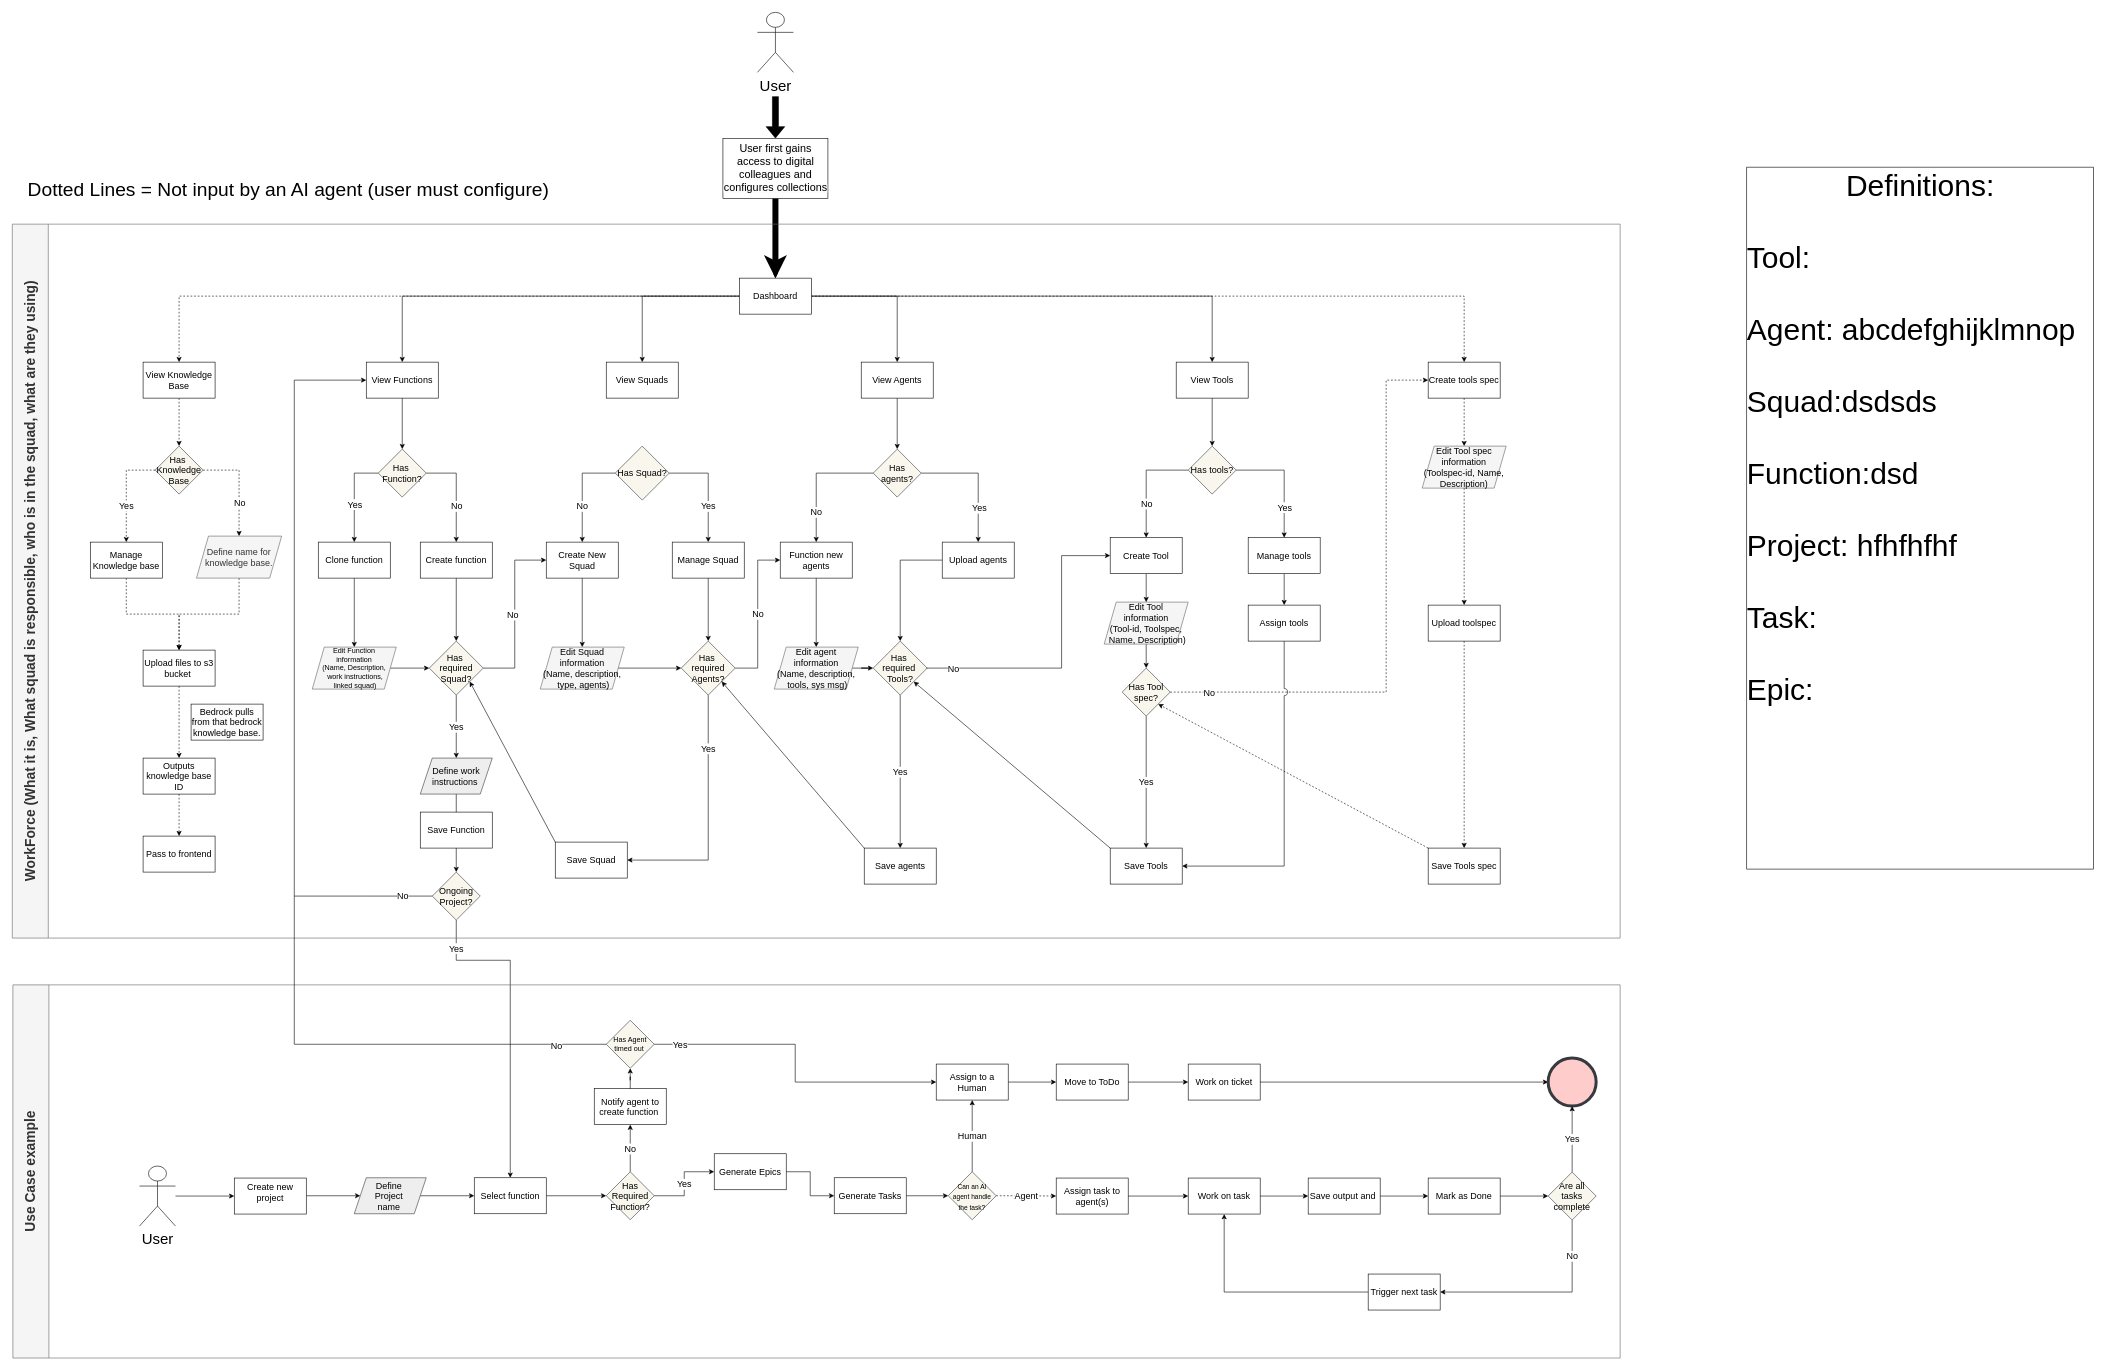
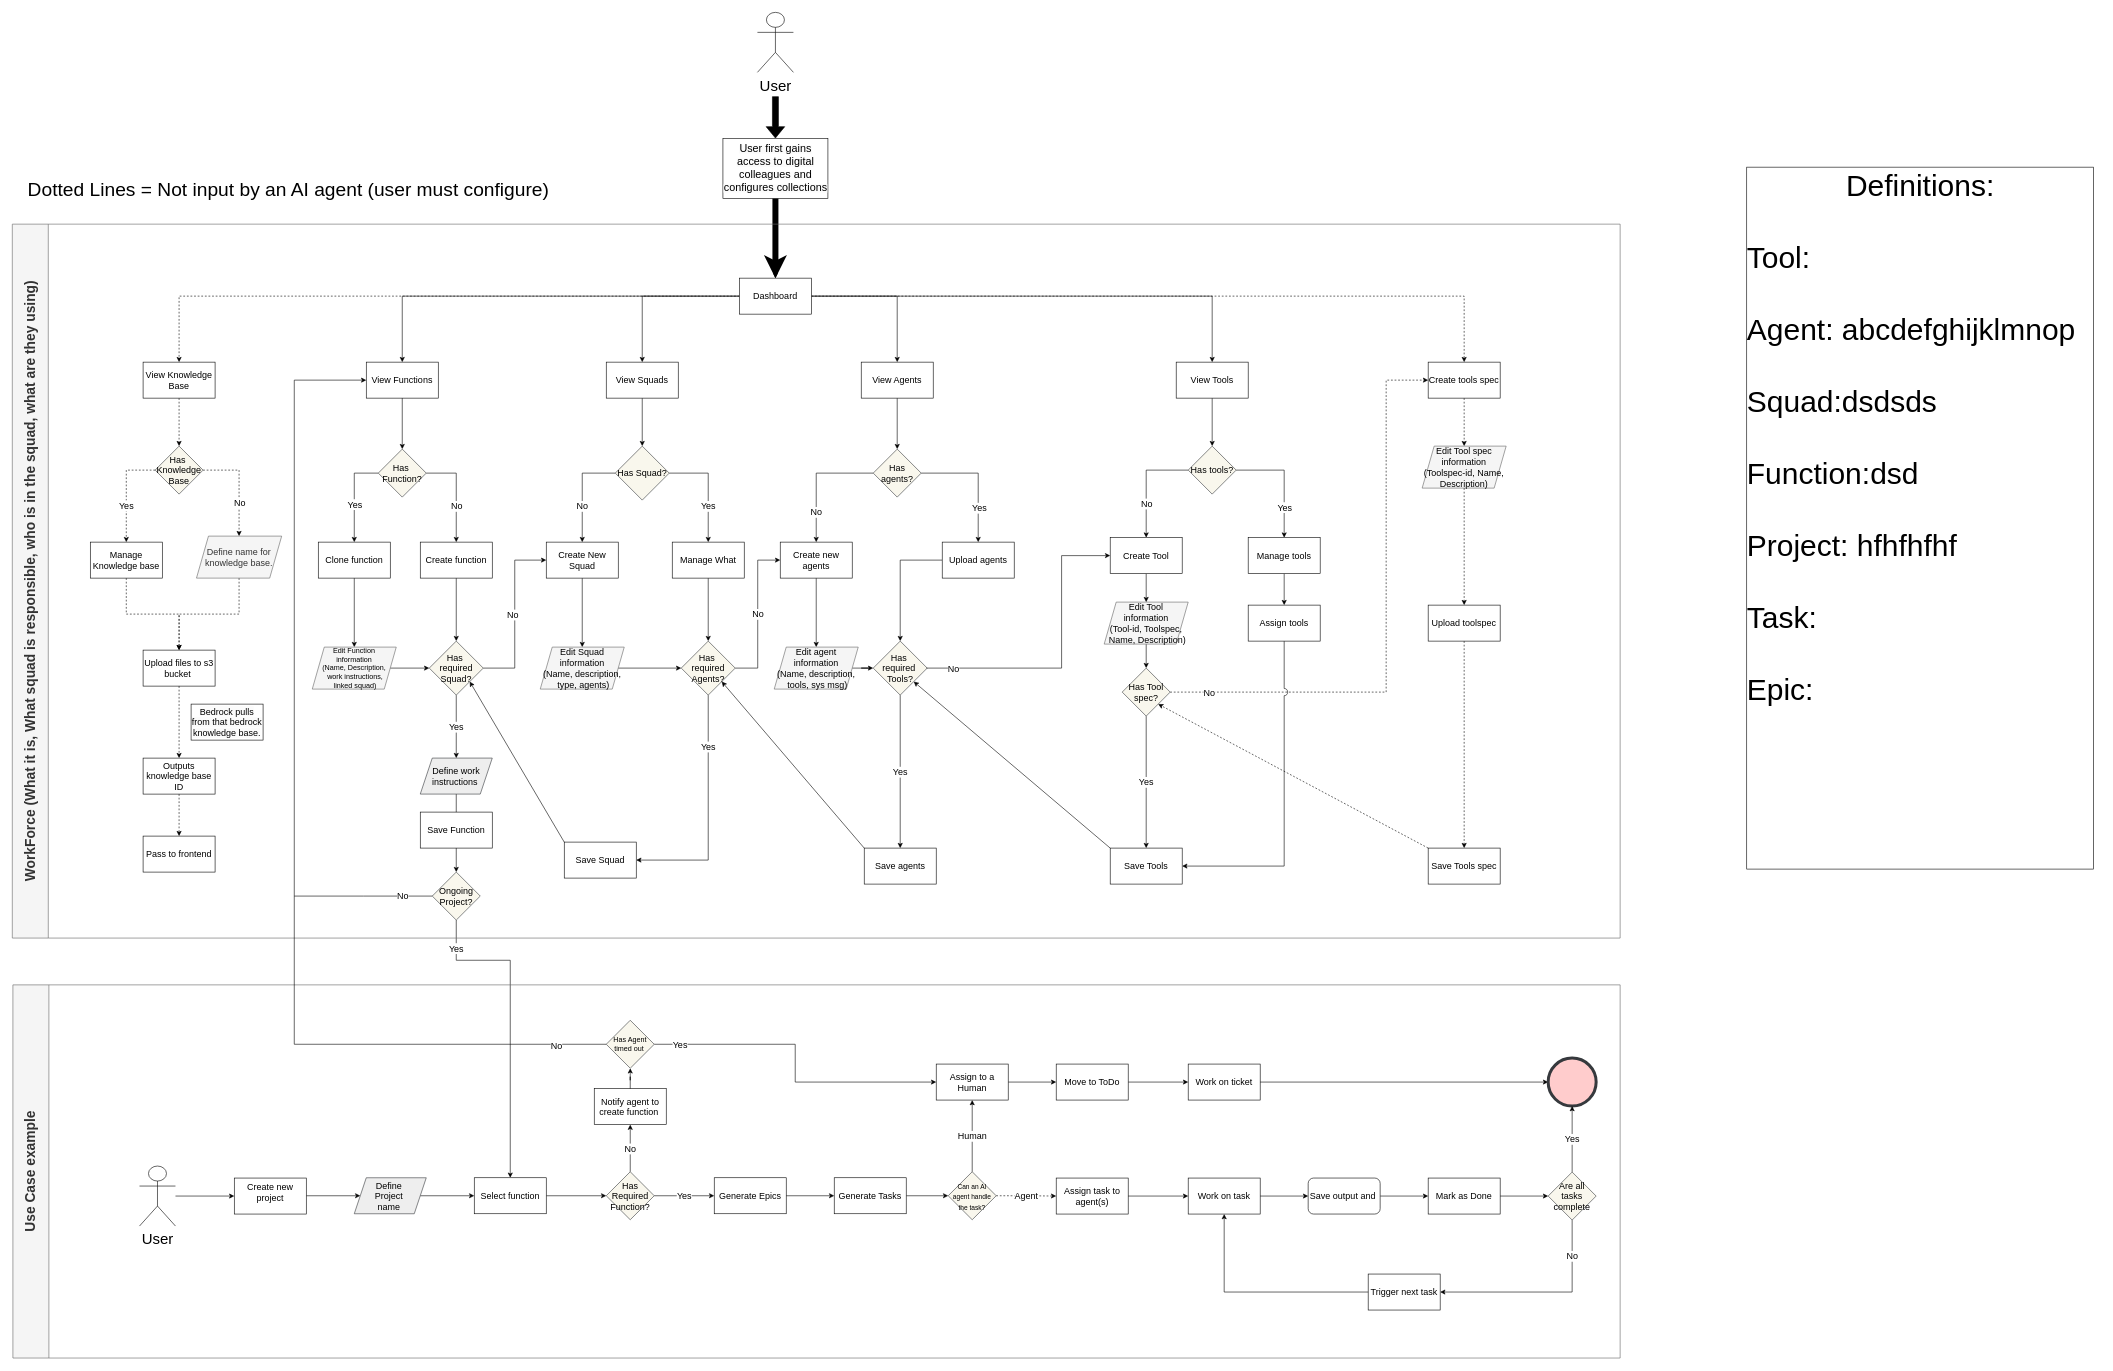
+ <mxCell id="99" style="edgeStyle=orthogonalEdgeStyle;rounded=0;orthogonalLoop=1;jettySize=auto;html=1;entryX=0.5;entryY=0;entryDx=0;entryDy=0;fontSize=15;" parent="1" source="100" target="101" edge="1"><mxGeometry relative="1" as="geometry" /></mxCell>
- <mxCell id="25" value="Manage Squad" style="rounded=0;whiteSpace=wrap;html=1;container=0;flipH=0;flipV=0;fontSize=15;" parent="1" vertex="1"><mxGeometry x="1120" y="903" width="120" height="60" as="geometry" /></mxCell>
+ <mxCell id="25" value="Manage What" style="rounded=0;whiteSpace=wrap;html=1;container=0;flipH=0;flipV=0;fontSize=15;" parent="1" vertex="1"><mxGeometry x="1120" y="903" width="120" height="60" as="geometry" /></mxCell>
- <mxCell id="31" value="Function new agents" style="rounded=0;whiteSpace=wrap;html=1;container=0;flipH=0;flipV=0;fontSize=15;" parent="1" vertex="1"><mxGeometry x="1300" y="903" width="120" height="60" as="geometry" /></mxCell>
+ <mxCell id="31" value="Create new agents" style="rounded=0;whiteSpace=wrap;html=1;container=0;flipH=0;flipV=0;fontSize=15;" parent="1" vertex="1"><mxGeometry x="1300" y="903" width="120" height="60" as="geometry" /></mxCell>
- <mxCell id="85" value="Save Squad" style="rounded=0;whiteSpace=wrap;html=1;container=0;flipH=0;flipV=0;fontSize=15;" parent="1" vertex="1"><mxGeometry x="925" y="1403" width="120" height="60" as="geometry" /></mxCell>
+ <mxCell id="85" value="Save Squad" style="rounded=0;whiteSpace=wrap;html=1;container=0;flipH=0;flipV=0;fontSize=15;" parent="1" vertex="1"><mxGeometry x="940" y="1403" width="120" height="60" as="geometry" /></mxCell>
- <mxCell id="121" value="Generate Epics" style="whiteSpace=wrap;html=1;fontSize=15;" parent="119" vertex="1"><mxGeometry x="1169" y="281.5" width="120" height="60" as="geometry" /></mxCell>
+ <mxCell id="121" value="Generate Epics" style="whiteSpace=wrap;html=1;fontSize=15;" parent="119" vertex="1"><mxGeometry x="1169" y="321.5" width="120" height="60" as="geometry" /></mxCell>
- <mxCell id="149" value="Save output and&amp;nbsp;" style="whiteSpace=wrap;html=1;fontSize=15;" parent="119" vertex="1"><mxGeometry x="2159" y="322" width="120" height="60" as="geometry" /></mxCell>
+ <mxCell id="149" value="Save output and&amp;nbsp;" style="whiteSpace=wrap;html=1;fontSize=15;rounded=1;" parent="119" vertex="1"><mxGeometry x="2159" y="322" width="120" height="60" as="geometry" /></mxCell>
